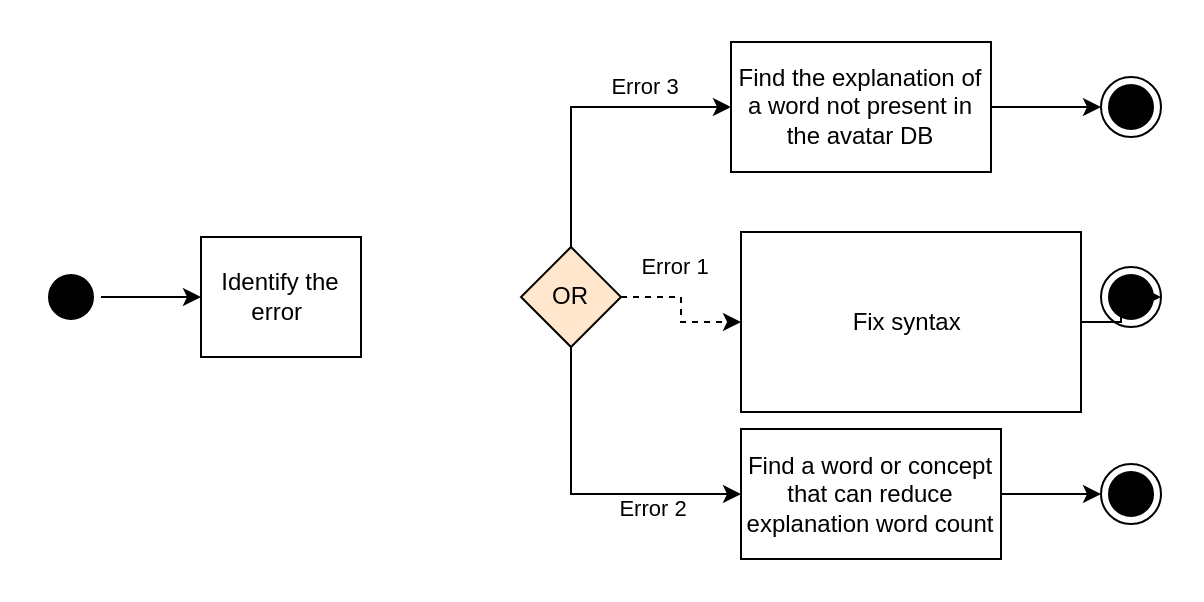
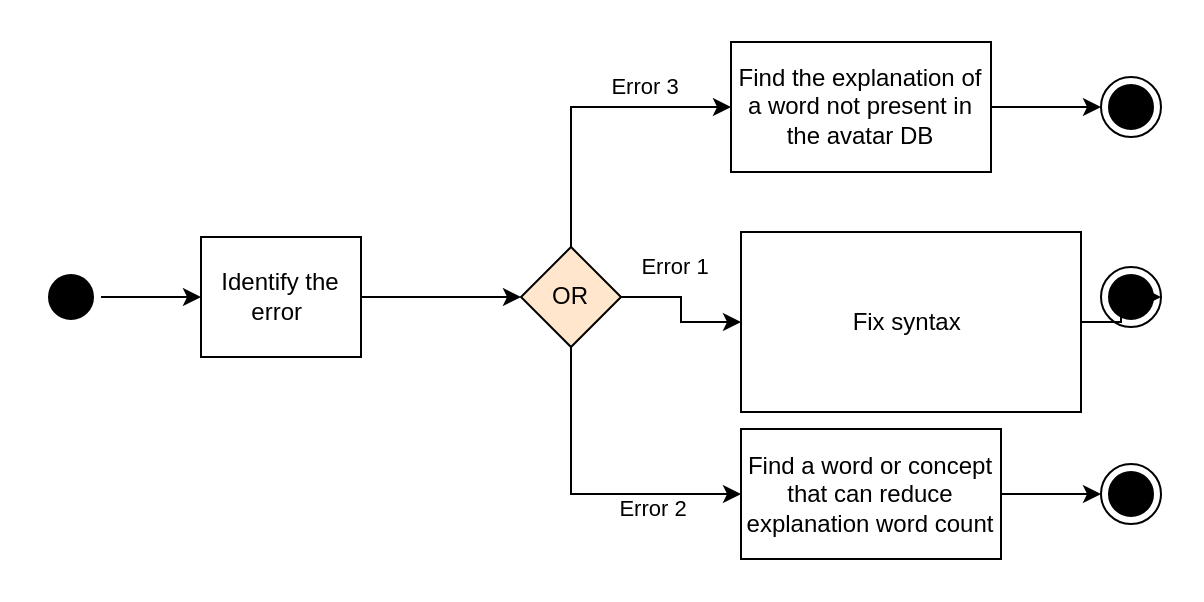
+ <mxCell id="9" value="" style="edgeStyle=orthogonalEdgeStyle;rounded=0;orthogonalLoop=1;jettySize=auto;html=1;" parent="1" source="10" target="8" edge="1"><mxGeometry relative="1" as="geometry"><mxPoint x="295" y="123" as="targetPoint" /></mxGeometry></mxCell>
- <mxCell id="5" value="Error 1" style="edgeStyle=orthogonalEdgeStyle;rounded=0;orthogonalLoop=1;jettySize=auto;html=1;dashed=1;" parent="1" source="8" target="16" edge="1"><mxGeometry x="-0.25" y="15" relative="1" as="geometry"><mxPoint x="295" y="233" as="targetPoint" /><mxPoint as="offset" /></mxGeometry></mxCell>
+ <mxCell id="5" value="Error 1" style="edgeStyle=orthogonalEdgeStyle;rounded=0;orthogonalLoop=1;jettySize=auto;html=1;" parent="1" source="8" target="16" edge="1"><mxGeometry x="-0.25" y="15" relative="1" as="geometry"><mxPoint x="295" y="233" as="targetPoint" /><mxPoint as="offset" /></mxGeometry></mxCell>
